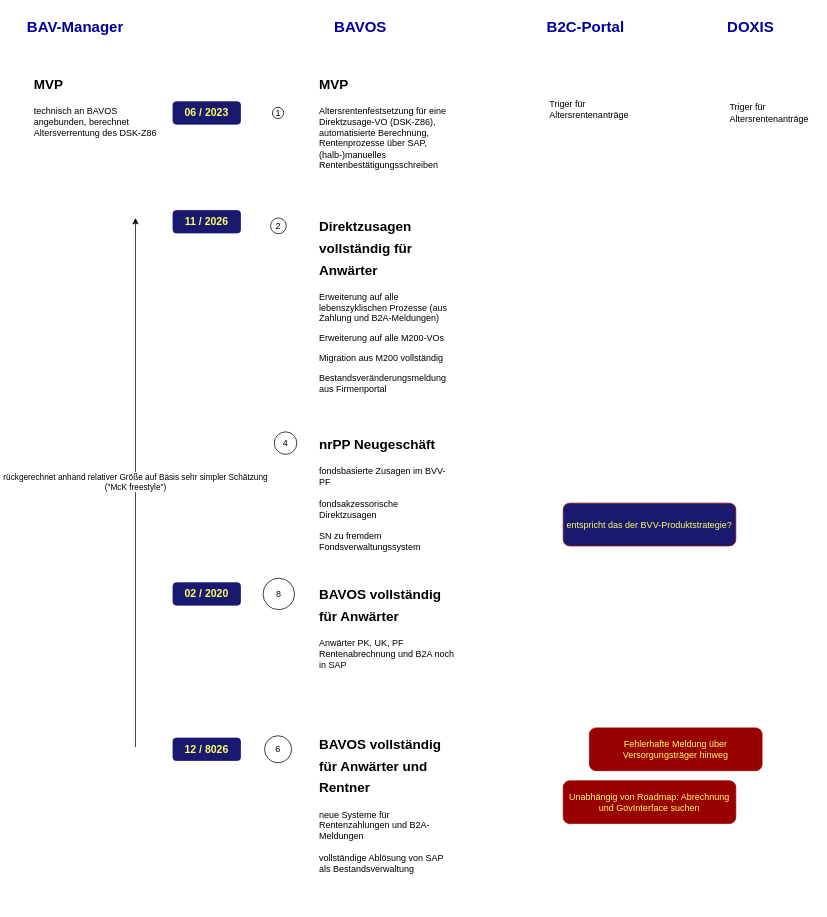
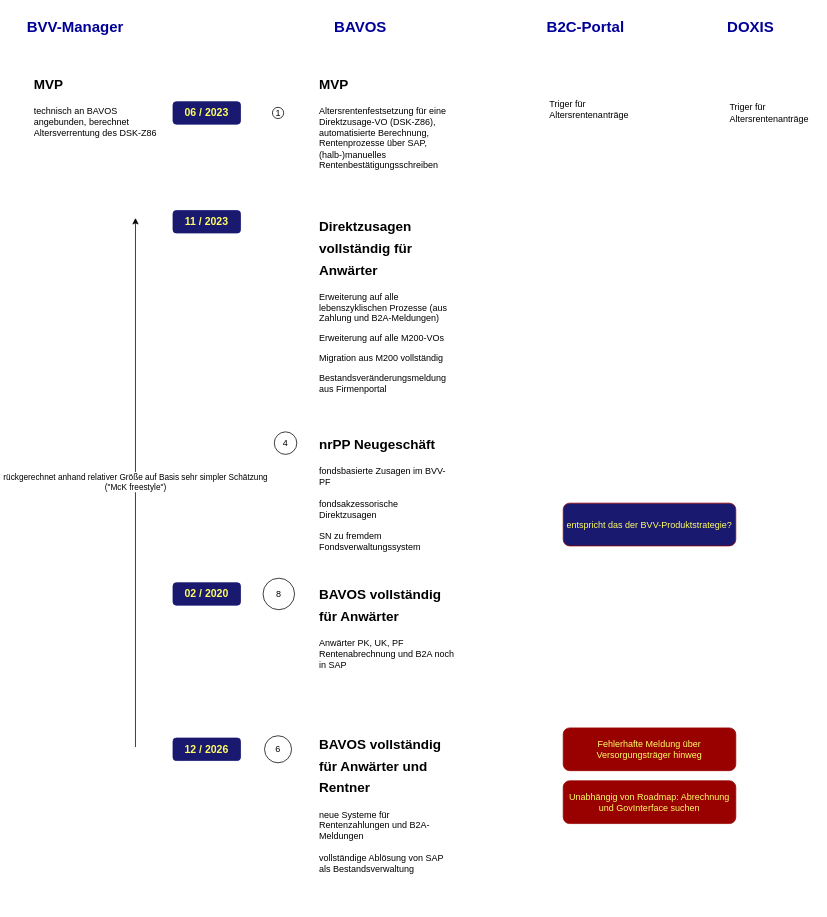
- <mxCell id="5" value="&lt;font style=&quot;font-size: 20px;&quot; color=&quot;#000099&quot;&gt;&lt;b&gt;BAV-Manager&lt;/b&gt;&lt;/font&gt;" style="text;html=1;strokeColor=none;fillColor=none;align=center;verticalAlign=middle;whiteSpace=wrap;rounded=0;" vertex="1" parent="1"><mxGeometry x="20" y="20" width="160" height="30" as="geometry" /></mxCell>
+ <mxCell id="5" value="&lt;font style=&quot;font-size: 20px;&quot; color=&quot;#000099&quot;&gt;&lt;b&gt;BVV-Manager&lt;/b&gt;&lt;/font&gt;" style="text;html=1;strokeColor=none;fillColor=none;align=center;verticalAlign=middle;whiteSpace=wrap;rounded=0;" vertex="1" parent="1"><mxGeometry x="20" y="20" width="160" height="30" as="geometry" /></mxCell>
- <mxCell id="20" value="&lt;font size=&quot;1&quot;&gt;&lt;b style=&quot;font-size: 14px;&quot;&gt;11 / 2026&lt;/b&gt;&lt;/font&gt;" style="rounded=1;whiteSpace=wrap;html=1;fillColor=#191970;strokeColor=#191970;fontColor=#ffff66;" vertex="1" parent="1"><mxGeometry x="230" y="280" width="90" height="30" as="geometry" /></mxCell>
+ <mxCell id="20" value="&lt;font size=&quot;1&quot;&gt;&lt;b style=&quot;font-size: 14px;&quot;&gt;11 / 2023&lt;/b&gt;&lt;/font&gt;" style="rounded=1;whiteSpace=wrap;html=1;fillColor=#191970;strokeColor=#191970;fontColor=#ffff66;" vertex="1" parent="1"><mxGeometry x="230" y="280" width="90" height="30" as="geometry" /></mxCell>
- <mxCell id="15" value="2" style="ellipse;whiteSpace=wrap;html=1;aspect=fixed;" vertex="1" parent="1"><mxGeometry x="360" y="290" width="21" height="21" as="geometry" /></mxCell>
- <mxCell id="22" value="&lt;font size=&quot;1&quot;&gt;&lt;b style=&quot;font-size: 14px;&quot;&gt;12 / 8026&lt;/b&gt;&lt;/font&gt;" style="rounded=1;whiteSpace=wrap;html=1;fillColor=#191970;strokeColor=#191970;fontColor=#ffff66;" vertex="1" parent="1"><mxGeometry x="230" y="983" width="90" height="30" as="geometry" /></mxCell>
+ <mxCell id="22" value="&lt;font size=&quot;1&quot;&gt;&lt;b style=&quot;font-size: 14px;&quot;&gt;12 / 2026&lt;/b&gt;&lt;/font&gt;" style="rounded=1;whiteSpace=wrap;html=1;fillColor=#191970;strokeColor=#191970;fontColor=#ffff66;" vertex="1" parent="1"><mxGeometry x="230" y="983" width="90" height="30" as="geometry" /></mxCell>
- <mxCell id="24" value="Fehlerhafte Meldung über Versorgungsträger hinweg" style="rounded=1;whiteSpace=wrap;html=1;fontColor=#ffff66;fillColor=#990000;strokeColor=#990000;" vertex="1" parent="1"><mxGeometry x="785" y="969.5" width="230" height="57" as="geometry" /></mxCell>
+ <mxCell id="24" value="Fehlerhafte Meldung über Versorgungsträger hinweg" style="rounded=1;whiteSpace=wrap;html=1;fontColor=#ffff66;fillColor=#990000;strokeColor=#990000;" vertex="1" parent="1"><mxGeometry x="750" y="969.5" width="230" height="57" as="geometry" /></mxCell>
